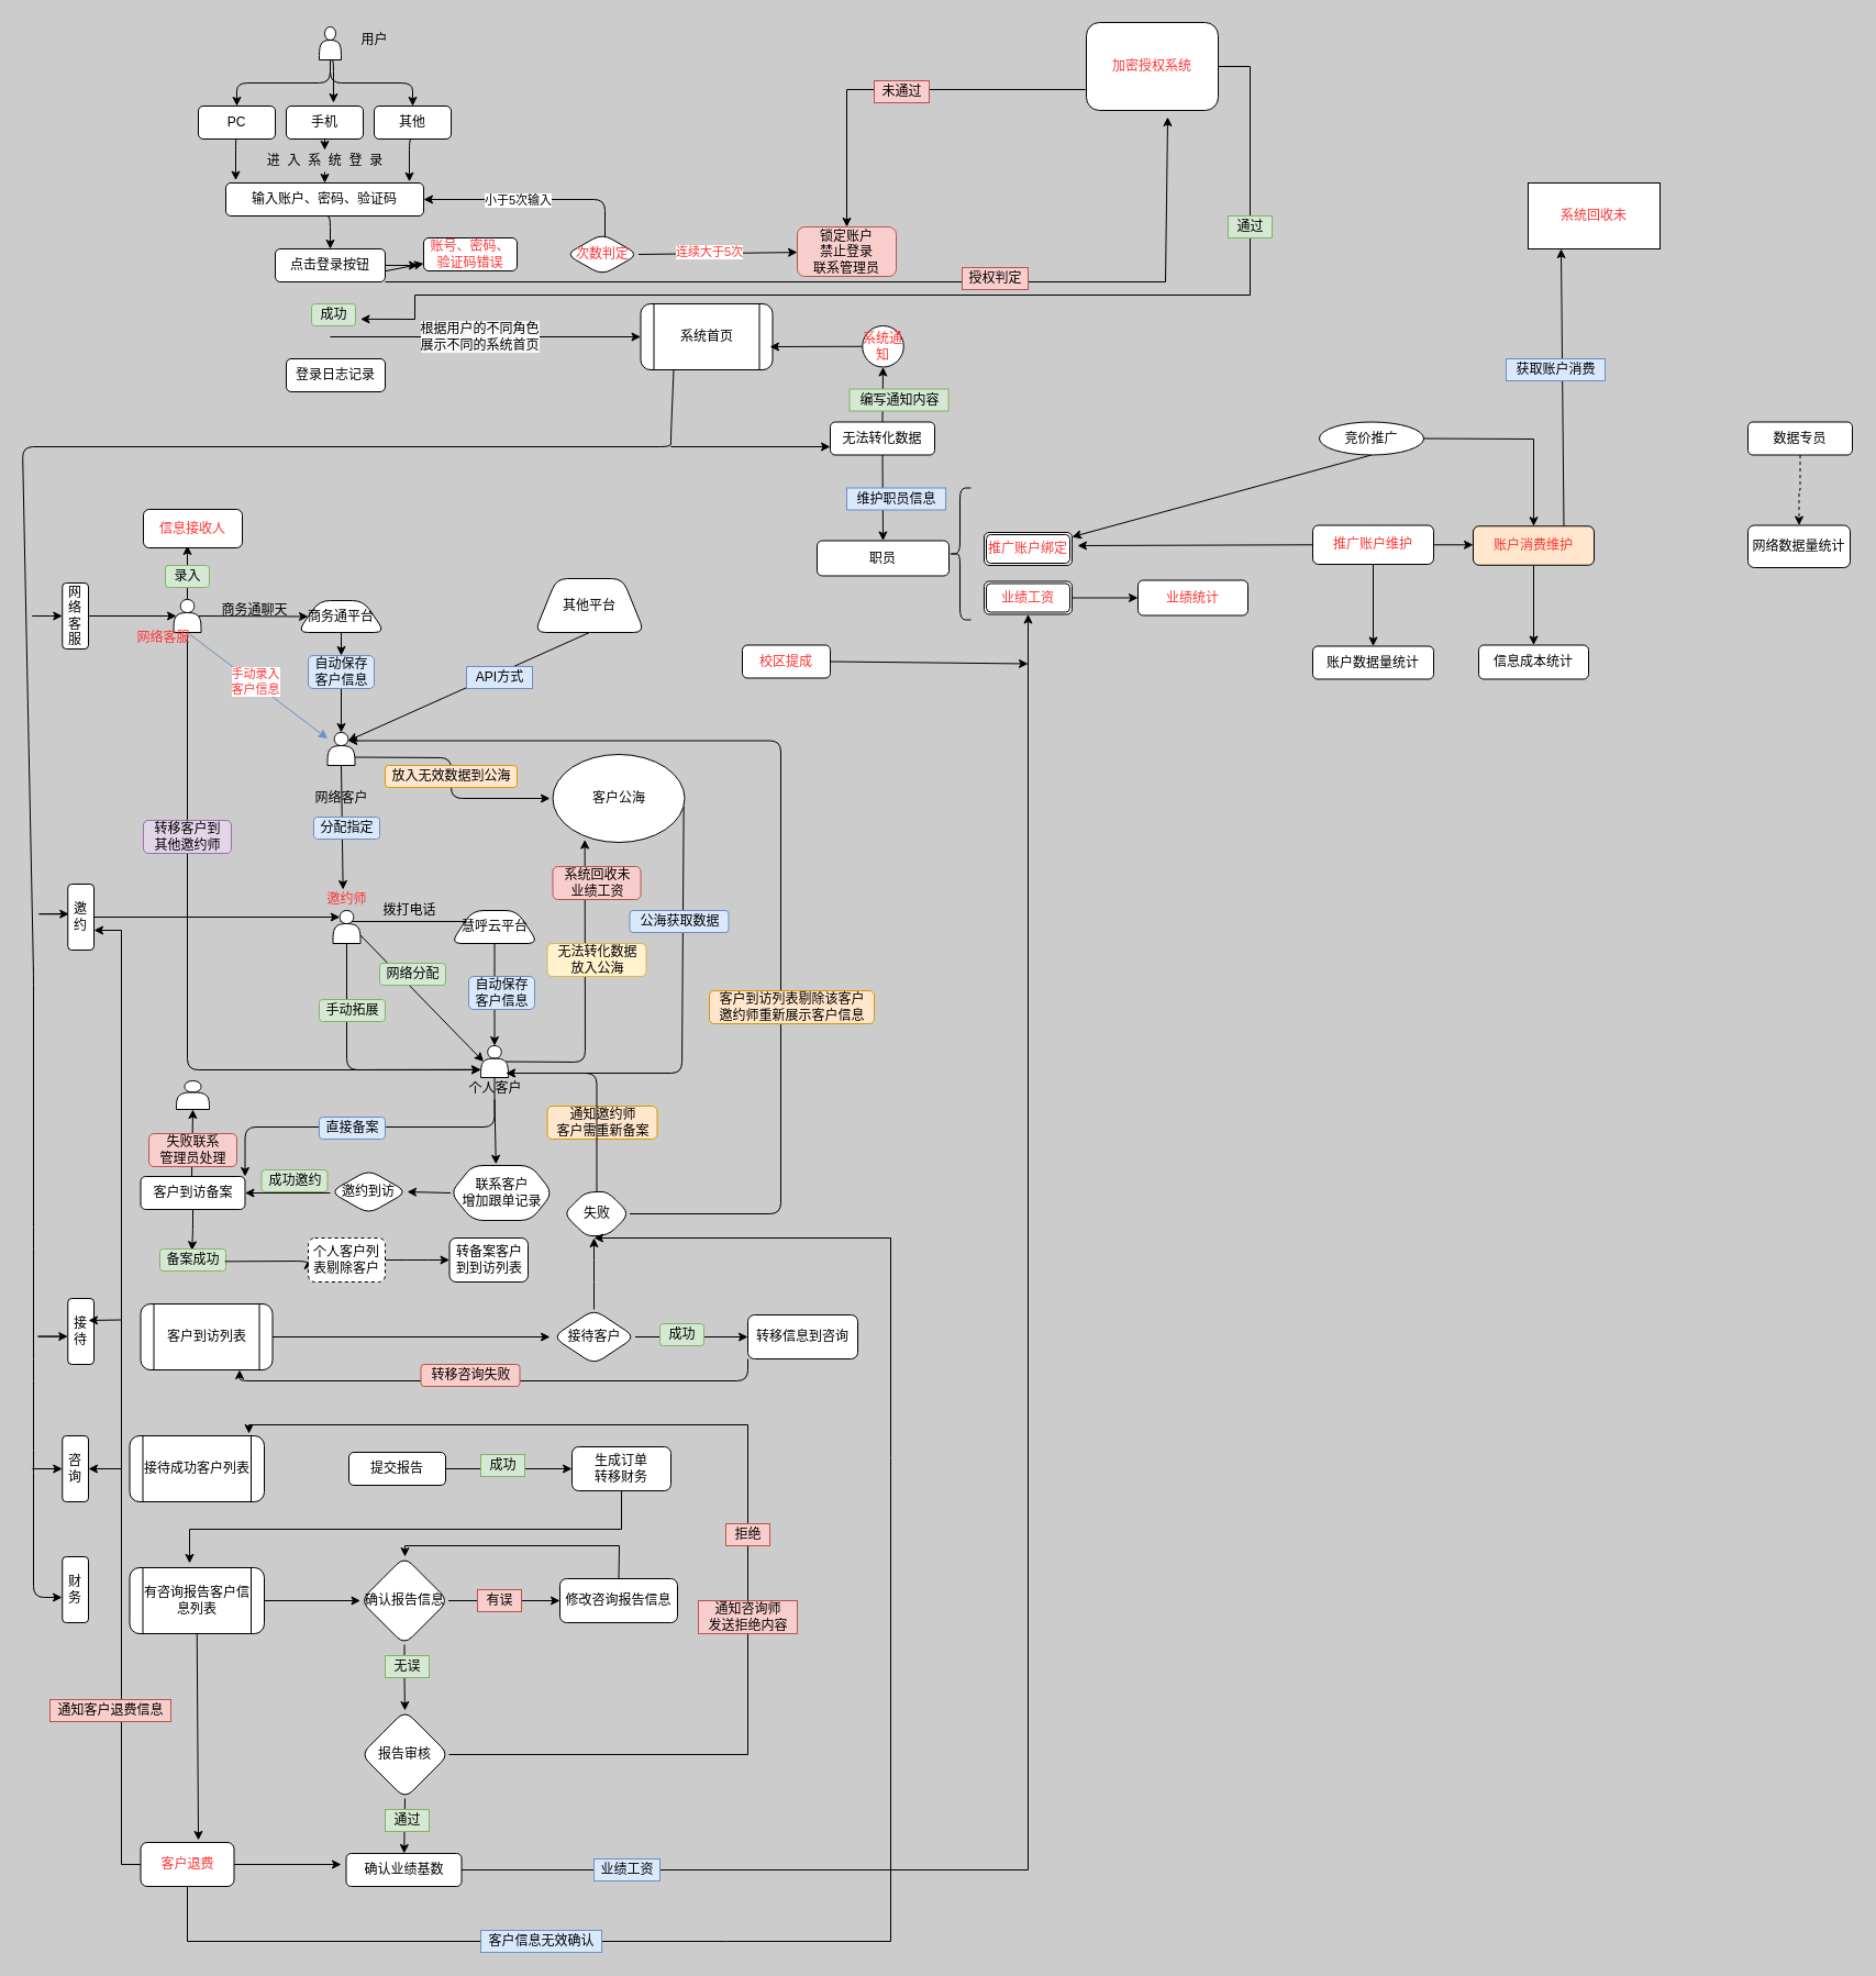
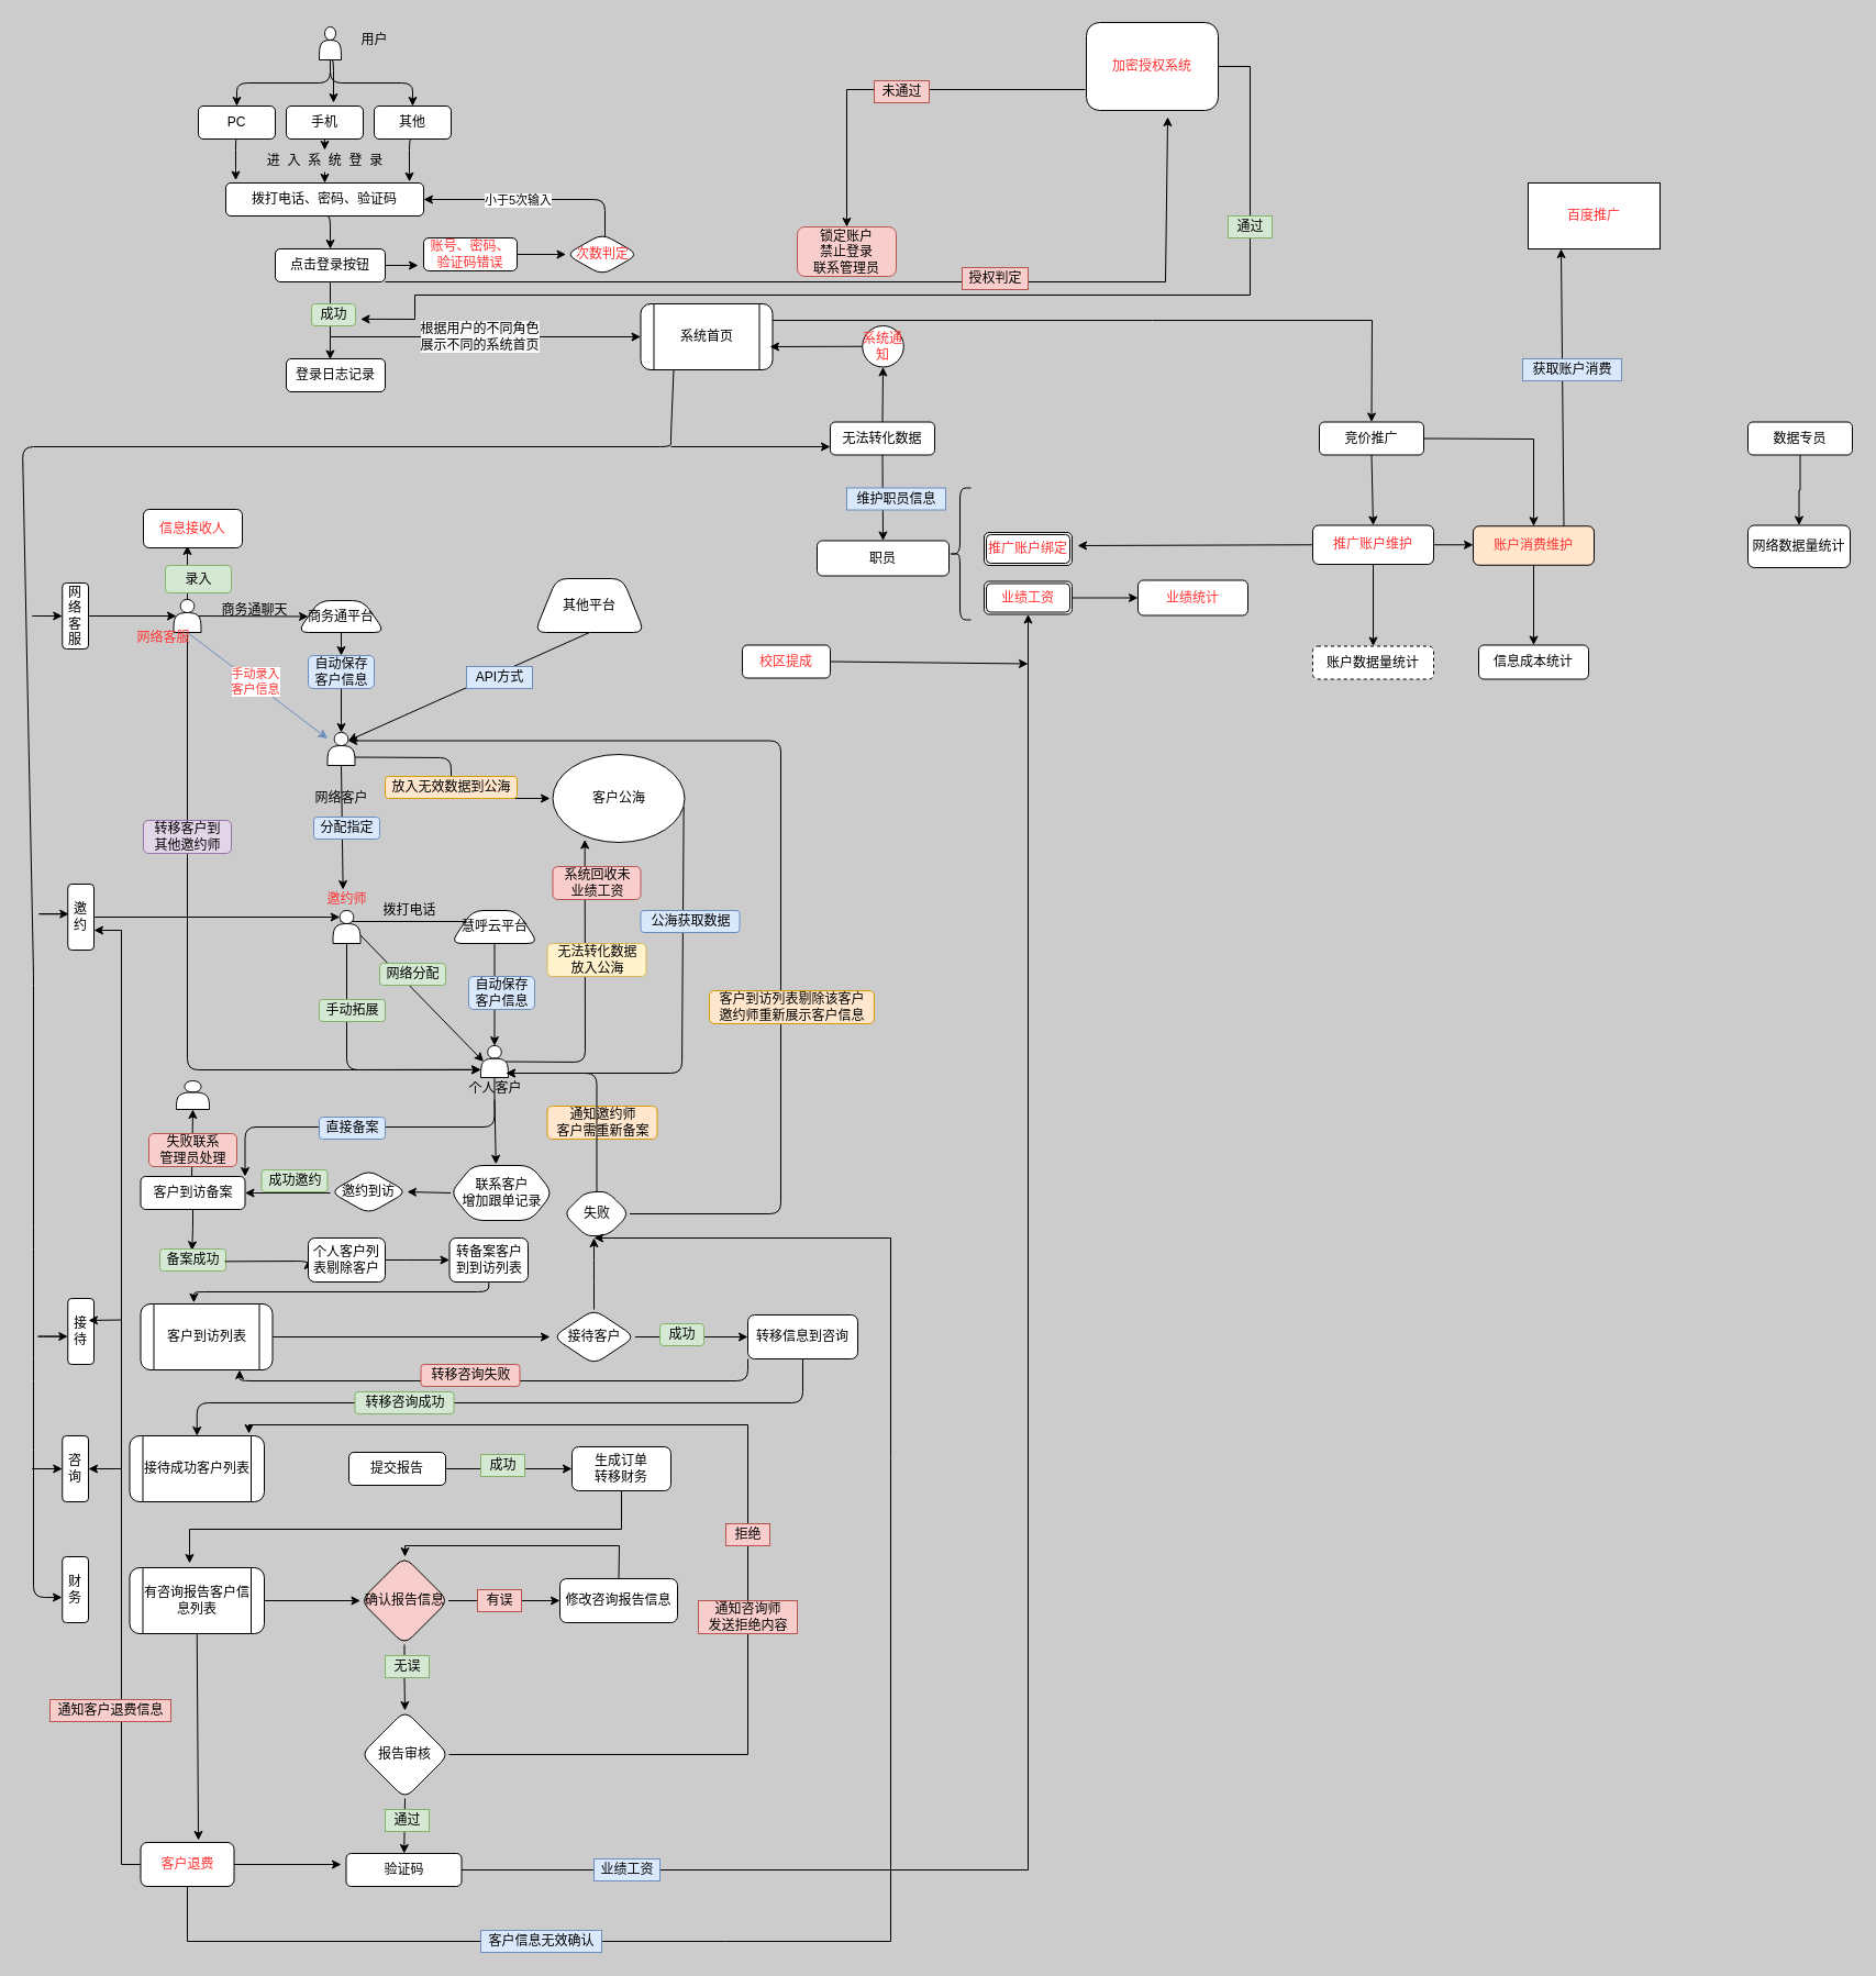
- <mxCell id="9" value="输入账户、密码、验证码" style="whiteSpace=wrap;html=1;rounded=1;" parent="1" vertex="1"><mxGeometry x="205" y="166" width="180" height="30" as="geometry" /></mxCell>
+ <mxCell id="9" value="拨打电话、密码、验证码" style="whiteSpace=wrap;html=1;rounded=1;" parent="1" vertex="1"><mxGeometry x="205" y="166" width="180" height="30" as="geometry" /></mxCell>
- <mxCell id="192" value="系统回收未" style="rounded=0;whiteSpace=wrap;html=1;fontColor=#FF3333;" parent="1" vertex="1"><mxGeometry x="1390" y="166" width="120" height="60" as="geometry" /></mxCell>
+ <mxCell id="192" value="百度推广" style="rounded=0;whiteSpace=wrap;html=1;fontColor=#FF3333;" parent="1" vertex="1"><mxGeometry x="1390" y="166" width="120" height="60" as="geometry" /></mxCell>
- <mxCell id="27" style="edgeStyle=none;orthogonalLoop=1;jettySize=auto;html=1;exitX=1;exitY=0.5;exitDx=0;exitDy=0;" parent="1" source="32" target="31" edge="1"><mxGeometry relative="1" as="geometry"><mxPoint x="580" y="241" as="sourcePoint" /></mxGeometry></mxCell>
- <mxCell id="28" value="连续大于5次" style="edgeLabel;html=1;align=center;verticalAlign=middle;resizable=0;points=[];fontColor=#FF3333;rounded=1;" parent="27" vertex="1" connectable="0"><mxGeometry x="-0.306" y="-1" relative="1" as="geometry"><mxPoint x="14.49" y="-2.84" as="offset" /></mxGeometry></mxCell>
+ <mxCell id="25" style="edgeStyle=none;orthogonalLoop=1;jettySize=auto;html=1;exitX=1;exitY=0.5;exitDx=0;exitDy=0;entryX=0;entryY=0.5;entryDx=0;entryDy=0;" parent="1" source="26" target="32" edge="1"><mxGeometry relative="1" as="geometry"><mxPoint x="520" y="241" as="targetPoint" /></mxGeometry></mxCell>
- <mxCell id="18" style="edgeStyle=none;orthogonalLoop=1;jettySize=auto;html=1;exitX=0.5;exitY=1;exitDx=0;exitDy=0;" parent="1" source="22" target="26" edge="1"><mxGeometry relative="1" as="geometry" /></mxCell>
+ <mxCell id="18" style="edgeStyle=none;orthogonalLoop=1;jettySize=auto;html=1;exitX=0.5;exitY=1;exitDx=0;exitDy=0;entryX=0.444;entryY=0.017;entryDx=0;entryDy=0;entryPerimeter=0;" parent="1" source="22" target="23" edge="1"><mxGeometry relative="1" as="geometry" /></mxCell>
+ <mxCell id="34" style="edgeStyle=none;rounded=0;orthogonalLoop=1;jettySize=auto;html=1;exitX=1;exitY=0.25;exitDx=0;exitDy=0;entryX=0.5;entryY=0;entryDx=0;entryDy=0;fontColor=#FF3333;" parent="1" source="35" target="184" edge="1"><mxGeometry relative="1" as="geometry"><Array as="points"><mxPoint x="1048" y="291" /><mxPoint x="1248" y="291" /></Array></mxGeometry></mxCell>
- <mxCell id="193" value="获取账户消费" style="text;html=1;align=center;verticalAlign=middle;resizable=0;points=[];autosize=1;fillColor=#dae8fc;strokeColor=#6c8ebf;" parent="1" vertex="1"><mxGeometry x="1370" y="326" width="90" height="20" as="geometry" /></mxCell>
+ <mxCell id="193" value="获取账户消费" style="text;html=1;align=center;verticalAlign=middle;resizable=0;points=[];autosize=1;fillColor=#dae8fc;strokeColor=#6c8ebf;" parent="1" vertex="1"><mxGeometry x="1385" y="326" width="90" height="20" as="geometry" /></mxCell>
- <mxCell id="165" value="编写通知内容" style="text;html=1;align=center;verticalAlign=middle;resizable=0;points=[];autosize=1;fillColor=#d5e8d4;strokeColor=#82b366;" parent="1" vertex="1"><mxGeometry x="772.5" y="353.5" width="90" height="20" as="geometry" /></mxCell>
- <mxCell id="184" value="竞价推广" style="ellipse;whiteSpace=wrap;html=1;fontColor=#000000;" parent="1" vertex="1"><mxGeometry x="1200" y="383.5" width="95" height="30" as="geometry" /></mxCell>
+ <mxCell id="184" value="竞价推广" style="whiteSpace=wrap;html=1;fontColor=#000000;rounded=1;" parent="1" vertex="1"><mxGeometry x="1200" y="383.5" width="95" height="30" as="geometry" /></mxCell>
- <mxCell id="194" style="edgeStyle=orthogonalEdgeStyle;rounded=0;orthogonalLoop=1;jettySize=auto;html=1;exitX=0.5;exitY=1;exitDx=0;exitDy=0;entryX=0.5;entryY=0;entryDx=0;entryDy=0;dashed=1;" edge="1" parent="1" source="195" target="196"><mxGeometry relative="1" as="geometry" /></mxCell>
+ <mxCell id="194" style="edgeStyle=orthogonalEdgeStyle;rounded=0;orthogonalLoop=1;jettySize=auto;html=1;exitX=0.5;exitY=1;exitDx=0;exitDy=0;entryX=0.5;entryY=0;entryDx=0;entryDy=0;" edge="1" parent="1" source="195" target="196"><mxGeometry relative="1" as="geometry" /></mxCell>
- <mxCell id="182" style="edgeStyle=none;rounded=0;orthogonalLoop=1;jettySize=auto;html=1;exitX=0.5;exitY=1;exitDx=0;exitDy=0;fontColor=#FF3333;" parent="1" source="184" target="169" edge="1"><mxGeometry relative="1" as="geometry" /></mxCell>
+ <mxCell id="182" style="edgeStyle=none;rounded=0;orthogonalLoop=1;jettySize=auto;html=1;exitX=0.5;exitY=1;exitDx=0;exitDy=0;entryX=0.5;entryY=0;entryDx=0;entryDy=0;fontColor=#FF3333;" parent="1" source="184" target="188" edge="1"><mxGeometry relative="1" as="geometry" /></mxCell>
- <mxCell id="55" value="录入" style="text;html=1;align=center;verticalAlign=middle;resizable=0;points=[];autosize=1;fillColor=#d5e8d4;strokeColor=#82b366;rounded=1;" parent="1" vertex="1"><mxGeometry x="150" y="514" width="40" height="20" as="geometry" /></mxCell>
+ <mxCell id="55" value="录入" style="text;html=1;align=center;verticalAlign=middle;resizable=0;points=[];autosize=1;fillColor=#d5e8d4;strokeColor=#82b366;rounded=1;" parent="1" vertex="1"><mxGeometry x="150" y="514" width="60" height="25" as="geometry" /></mxCell>
- <mxCell id="198" value="账户数据量统计" style="rounded=1;whiteSpace=wrap;html=1;" vertex="1" parent="1"><mxGeometry x="1194" y="587.5" width="110" height="30" as="geometry" /></mxCell>
+ <mxCell id="198" value="账户数据量统计" style="rounded=1;whiteSpace=wrap;html=1;dashed=1;" vertex="1" parent="1"><mxGeometry x="1194" y="587.5" width="110" height="30" as="geometry" /></mxCell>
- <mxCell id="85" value="放入无效数据到公海" style="text;html=1;align=center;verticalAlign=middle;resizable=0;points=[];autosize=1;fillColor=#ffe6cc;strokeColor=#d79b00;rounded=1;" parent="1" vertex="1"><mxGeometry x="350" y="696" width="120" height="20" as="geometry" /></mxCell>
+ <mxCell id="85" value="放入无效数据到公海" style="text;html=1;align=center;verticalAlign=middle;resizable=0;points=[];autosize=1;fillColor=#ffe6cc;strokeColor=#d79b00;rounded=1;" parent="1" vertex="1"><mxGeometry x="350" y="706" width="120" height="20" as="geometry" /></mxCell>
- <mxCell id="70" value="公海获取数据" style="text;html=1;align=center;verticalAlign=middle;resizable=0;points=[];autosize=1;fillColor=#dae8fc;strokeColor=#6c8ebf;rounded=1;" parent="1" vertex="1"><mxGeometry x="572.5" y="828" width="90" height="20" as="geometry" /></mxCell>
+ <mxCell id="70" value="公海获取数据" style="text;html=1;align=center;verticalAlign=middle;resizable=0;points=[];autosize=1;fillColor=#dae8fc;strokeColor=#6c8ebf;rounded=1;" parent="1" vertex="1"><mxGeometry x="582.5" y="828" width="90" height="20" as="geometry" /></mxCell>
- <mxCell id="103" value="个人客户列表剔除客户" style="whiteSpace=wrap;html=1;fontColor=#000000;rounded=1;dashed=1;" parent="1" vertex="1"><mxGeometry x="280" y="1126" width="70" height="40" as="geometry" /></mxCell>
+ <mxCell id="103" value="个人客户列表剔除客户" style="whiteSpace=wrap;html=1;fontColor=#000000;rounded=1;" parent="1" vertex="1"><mxGeometry x="280" y="1126" width="70" height="40" as="geometry" /></mxCell>
+ <mxCell id="104" style="edgeStyle=elbowEdgeStyle;orthogonalLoop=1;jettySize=auto;elbow=vertical;html=1;exitX=0.5;exitY=1;exitDx=0;exitDy=0;entryX=0.403;entryY=-0.019;entryDx=0;entryDy=0;entryPerimeter=0;fontColor=#000000;" parent="1" source="105" target="83" edge="1"><mxGeometry relative="1" as="geometry" /></mxCell>
+ <mxCell id="110" value="转移咨询成功" style="text;html=1;align=center;verticalAlign=middle;resizable=0;points=[];autosize=1;fillColor=#d5e8d4;strokeColor=#82b366;rounded=1;" parent="1" vertex="1"><mxGeometry x="322.5" y="1266" width="90" height="20" as="geometry" /></mxCell>
+ <mxCell id="92" style="edgeStyle=elbowEdgeStyle;orthogonalLoop=1;jettySize=auto;elbow=vertical;html=1;exitX=0.5;exitY=1;exitDx=0;exitDy=0;entryX=0.5;entryY=0;entryDx=0;entryDy=0;fontColor=#000000;" parent="1" source="94" target="97" edge="1"><mxGeometry relative="1" as="geometry"><Array as="points"><mxPoint x="530" y="1276" /></Array></mxGeometry></mxCell>
- <mxCell id="134" value="确认报告信息" style="rhombus;whiteSpace=wrap;html=1;rounded=1;" parent="1" vertex="1"><mxGeometry x="327.5" y="1416" width="80" height="80" as="geometry" /></mxCell>
+ <mxCell id="134" value="确认报告信息" style="rhombus;whiteSpace=wrap;html=1;rounded=1;fillColor=#f8cecc;" parent="1" vertex="1"><mxGeometry x="327.5" y="1416" width="80" height="80" as="geometry" /></mxCell>
- <mxCell id="148" value="&lt;font color=&quot;#000000&quot;&gt;确认业绩基数&lt;/font&gt;" style="rounded=1;whiteSpace=wrap;html=1;fontColor=#FF3333;" parent="1" vertex="1"><mxGeometry x="314.5" y="1686" width="105" height="30" as="geometry" /></mxCell>
+ <mxCell id="148" value="&lt;font color=&quot;#000000&quot;&gt;验证码&lt;/font&gt;" style="rounded=1;whiteSpace=wrap;html=1;fontColor=#FF3333;" parent="1" vertex="1"><mxGeometry x="314.5" y="1686" width="105" height="30" as="geometry" /></mxCell>
